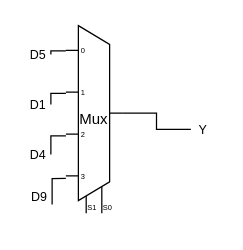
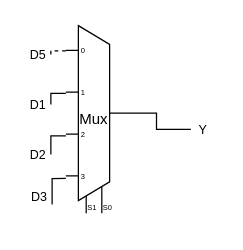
- <mxCell id="2" style="edgeStyle=orthogonalEdgeStyle;rounded=0;orthogonalLoop=1;jettySize=auto;html=1;exitX=0;exitY=0.114;exitDx=0;exitDy=3;exitPerimeter=0;entryX=1;entryY=0.5;entryDx=0;entryDy=0;endArrow=none;endFill=0;" parent="1" source="6" target="7" edge="1"><mxGeometry relative="1" as="geometry"><mxPoint x="42" y="23" as="targetPoint" /></mxGeometry></mxCell>
+ <mxCell id="2" style="edgeStyle=orthogonalEdgeStyle;rounded=0;orthogonalLoop=1;jettySize=auto;html=1;exitX=0;exitY=0.114;exitDx=0;exitDy=3;exitPerimeter=0;entryX=1;entryY=0.5;entryDx=0;entryDy=0;endArrow=none;endFill=0;dashed=1;" parent="1" source="6" target="7" edge="1"><mxGeometry relative="1" as="geometry"><mxPoint x="42" y="23" as="targetPoint" /></mxGeometry></mxCell>
- <mxCell id="9" value="D4" style="text;html=1;align=center;verticalAlign=middle;whiteSpace=wrap;rounded=0;fontSize=10;" parent="1" vertex="1"><mxGeometry x="20" y="108" width="20" height="30" as="geometry" /></mxCell>
+ <mxCell id="9" value="D2" style="text;html=1;align=center;verticalAlign=middle;whiteSpace=wrap;rounded=0;fontSize=10;" parent="1" vertex="1"><mxGeometry x="20" y="108" width="20" height="30" as="geometry" /></mxCell>
- <mxCell id="10" value="D9&lt;div&gt;&lt;br&gt;&lt;/div&gt;" style="text;html=1;align=center;verticalAlign=middle;whiteSpace=wrap;rounded=0;fontSize=10;" parent="1" vertex="1"><mxGeometry x="21" y="148" width="20" height="30" as="geometry" /></mxCell>
+ <mxCell id="10" value="D3&lt;div&gt;&lt;br&gt;&lt;/div&gt;" style="text;html=1;align=center;verticalAlign=middle;whiteSpace=wrap;rounded=0;fontSize=10;" parent="1" vertex="1"><mxGeometry x="21" y="148" width="20" height="30" as="geometry" /></mxCell>
